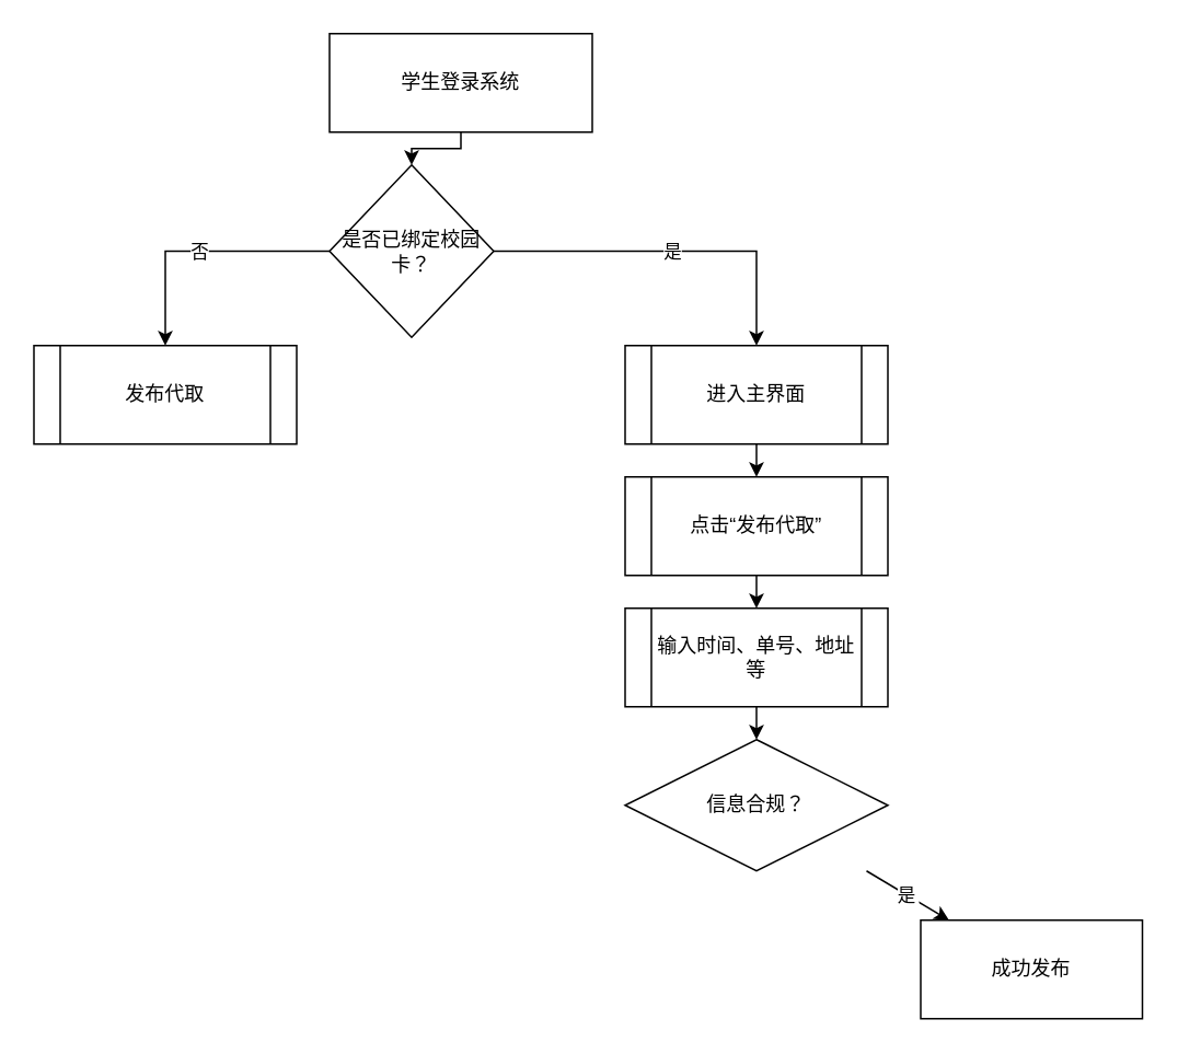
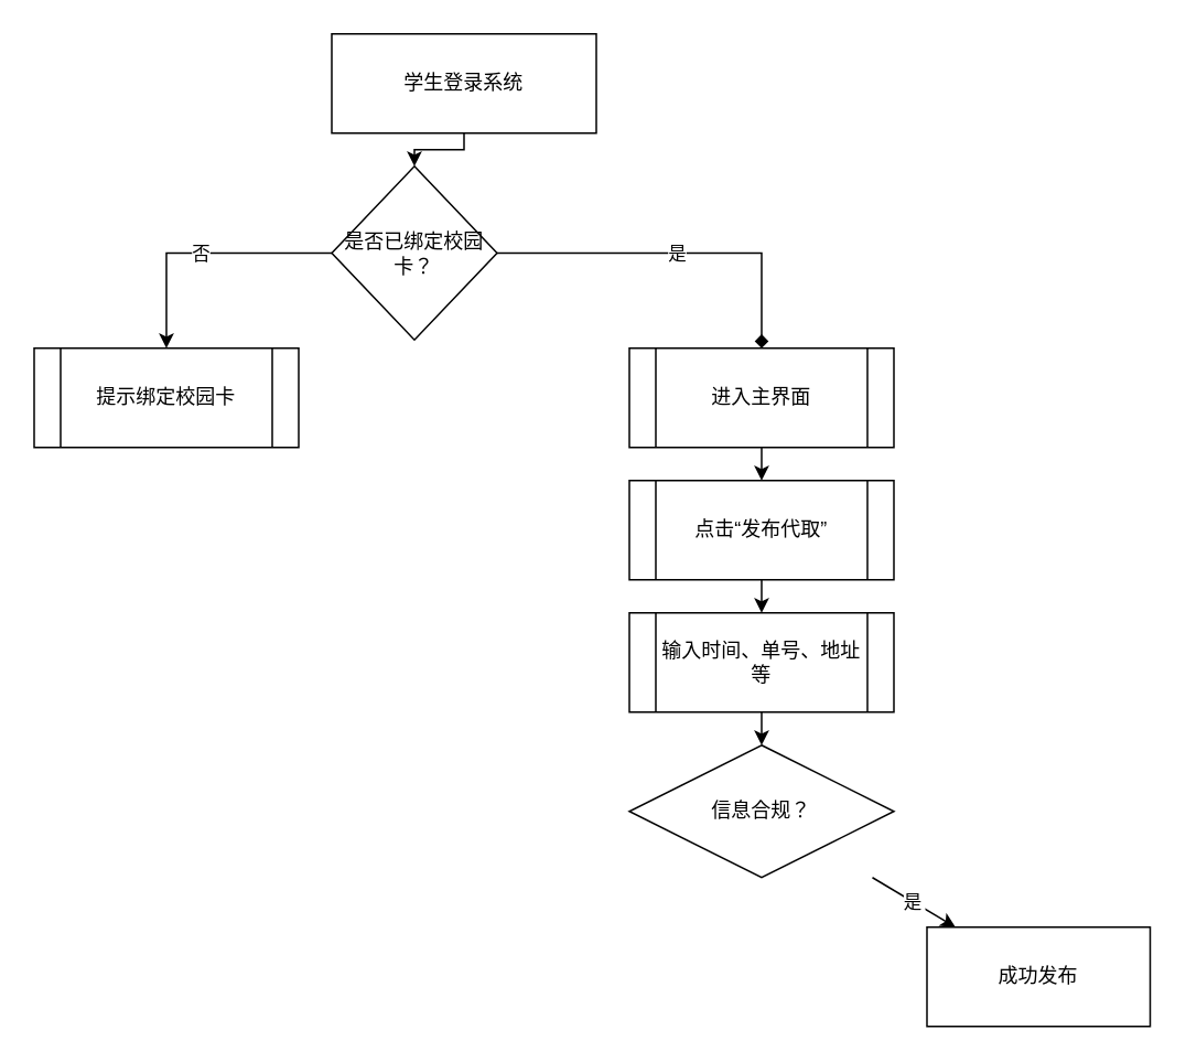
- <mxCell id="12" value="是" style="edgeStyle=orthogonalEdgeStyle;rounded=0;html=1;" edge="1" parent="1" source="3" target="5"><mxGeometry relative="1" as="geometry" /></mxCell>
+ <mxCell id="12" value="是" style="edgeStyle=orthogonalEdgeStyle;rounded=0;html=1;endArrow=diamond;" edge="1" parent="1" source="3" target="5"><mxGeometry relative="1" as="geometry" /></mxCell>
- <mxCell id="4" value="发布代取" style="shape=process;whiteSpace=wrap;html=1;" vertex="1" parent="1"><mxGeometry x="20" y="210" width="160" height="60" as="geometry" /></mxCell>
+ <mxCell id="4" value="提示绑定校园卡" style="shape=process;whiteSpace=wrap;html=1;" vertex="1" parent="1"><mxGeometry x="20" y="210" width="160" height="60" as="geometry" /></mxCell>
